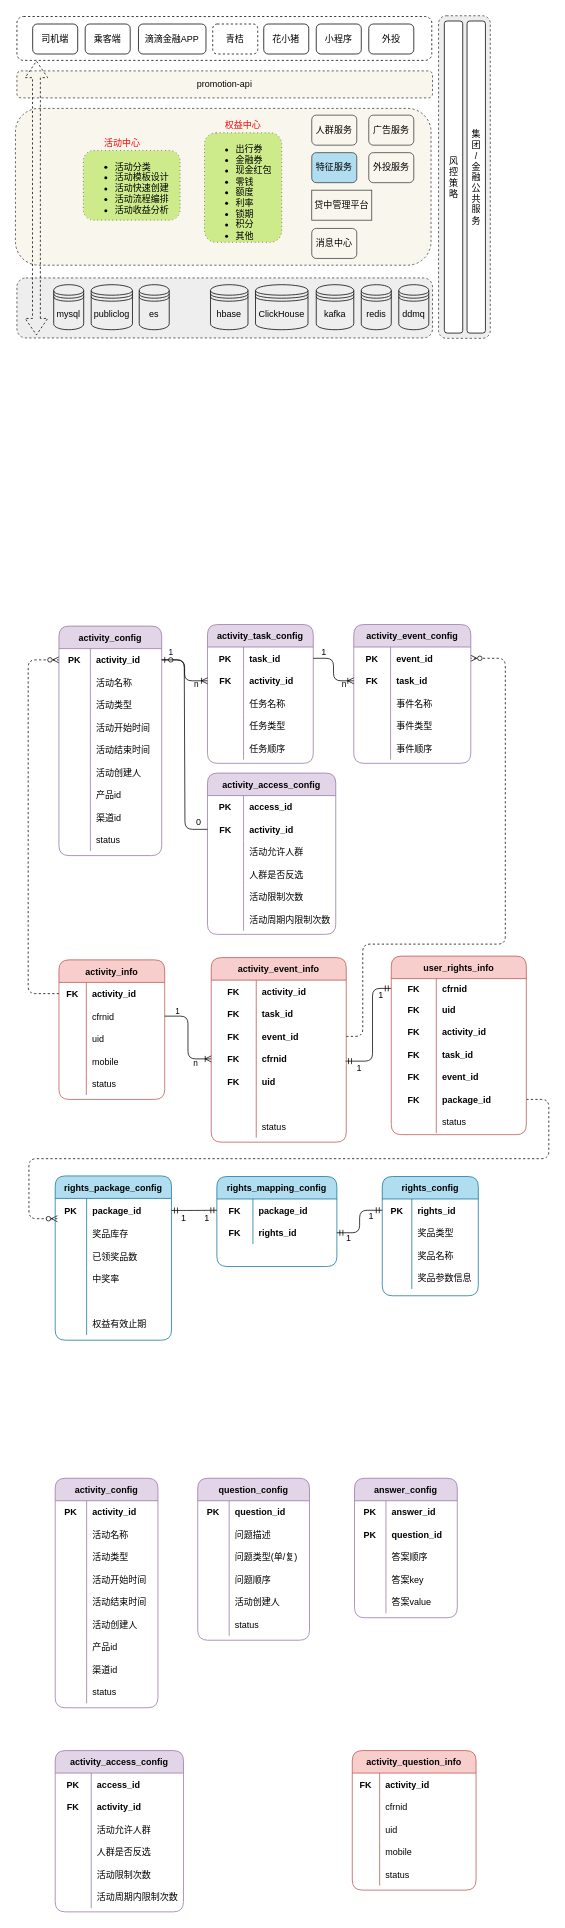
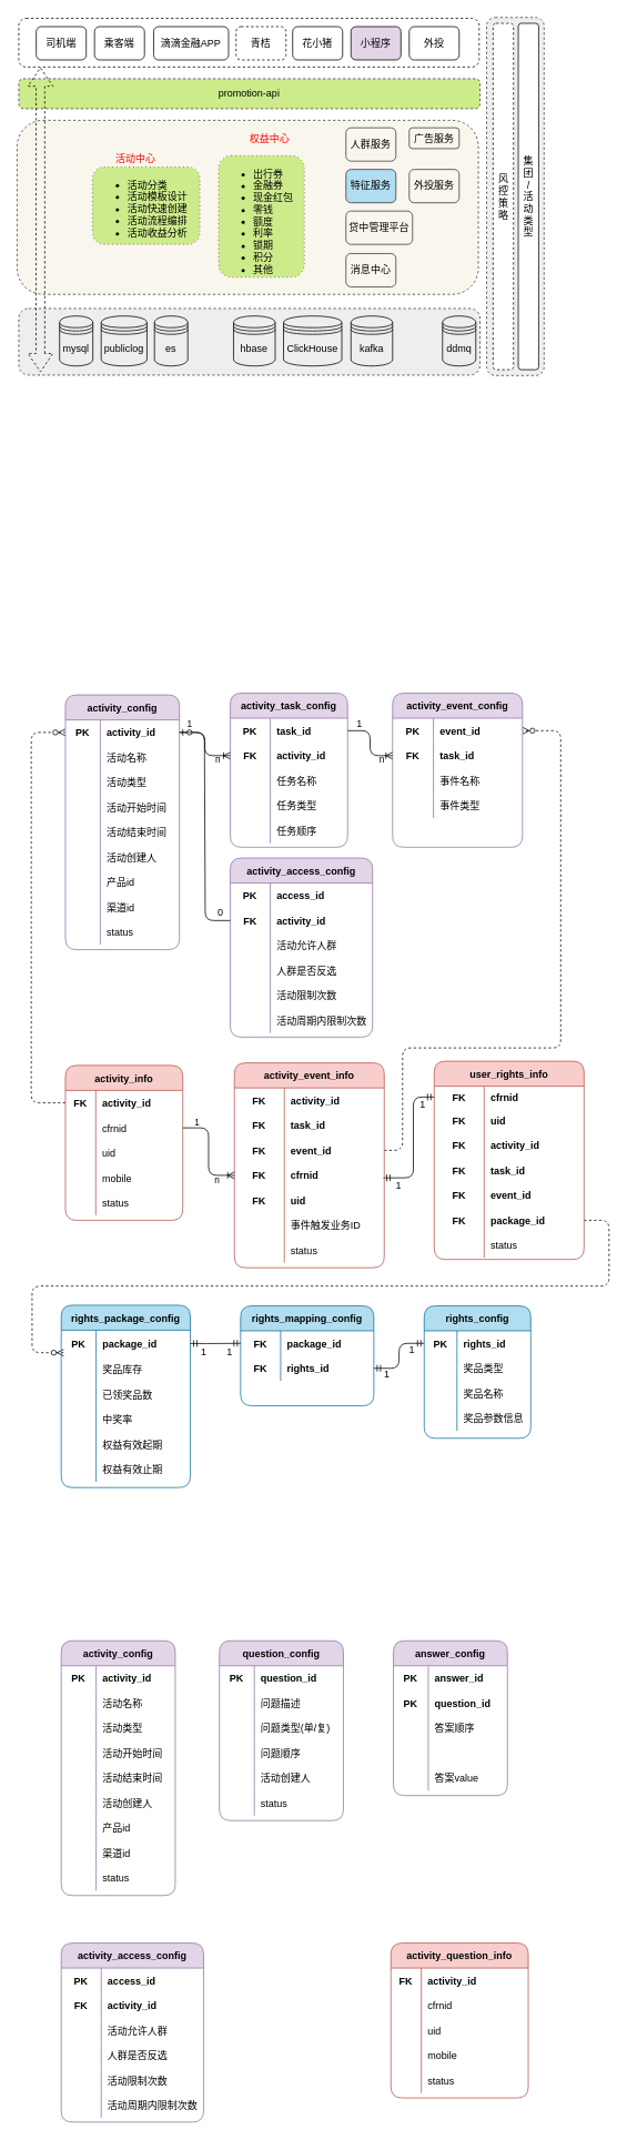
- <mxCell id="13" value="小程序" style="rounded=1;whiteSpace=wrap;html=1;" parent="10" vertex="1"><mxGeometry x="378" width="60" height="40" as="geometry" /></mxCell>
+ <mxCell id="13" value="小程序" style="rounded=1;whiteSpace=wrap;html=1;fillColor=#e1d5e7;" parent="10" vertex="1"><mxGeometry x="378" width="60" height="40" as="geometry" /></mxCell>
- <mxCell id="17" value="promotion-api" style="rounded=1;whiteSpace=wrap;html=1;dashed=1;fillColor=#f9f7ed;strokeColor=#36393d;" parent="7" vertex="1"><mxGeometry y="72.5" width="554" height="36" as="geometry" /></mxCell>
+ <mxCell id="17" value="promotion-api" style="rounded=1;whiteSpace=wrap;html=1;dashed=1;fillColor=#cdeb8b;strokeColor=#36393d;" parent="7" vertex="1"><mxGeometry y="72.5" width="554" height="36" as="geometry" /></mxCell>
- <mxCell id="19" value="广告服务" style="rounded=1;whiteSpace=wrap;html=1;fillColor=#f9f7ed;strokeColor=#36393d;" parent="7" vertex="1"><mxGeometry x="469" y="131.5" width="60" height="40" as="geometry" /></mxCell>
+ <mxCell id="19" value="广告服务" style="rounded=1;whiteSpace=wrap;html=1;fillColor=#f9f7ed;strokeColor=#36393d;" parent="7" vertex="1"><mxGeometry x="469" y="131.5" width="60" height="25" as="geometry" /></mxCell>
- <mxCell id="6" value="风控&lt;br&gt;策略" style="rounded=1;whiteSpace=wrap;html=1;" parent="3" vertex="1"><mxGeometry x="7.75" y="7" width="24.5" height="416" as="geometry" /></mxCell>
+ <mxCell id="6" value="风控&lt;br&gt;策略" style="rounded=1;whiteSpace=wrap;html=1;dashed=1;" parent="3" vertex="1"><mxGeometry x="7.75" y="7" width="24.5" height="416" as="geometry" /></mxCell>
- <mxCell id="5" value="集团&lt;br&gt;/&lt;br&gt;金融公共服务" style="rounded=1;whiteSpace=wrap;html=1;" parent="3" vertex="1"><mxGeometry x="38" y="7" width="24.5" height="416" as="geometry" /></mxCell>
+ <mxCell id="5" value="集团&lt;br&gt;/&lt;br&gt;活动类型" style="rounded=1;whiteSpace=wrap;html=1;" parent="3" vertex="1"><mxGeometry x="38" y="7" width="24.5" height="416" as="geometry" /></mxCell>
- <mxCell id="36" value="&lt;ul&gt;&lt;li&gt;出行券&lt;/li&gt;&lt;li&gt;金融券&lt;/li&gt;&lt;li&gt;现金红包&lt;/li&gt;&lt;li&gt;零钱&lt;/li&gt;&lt;li&gt;额度&lt;/li&gt;&lt;li&gt;利率&lt;/li&gt;&lt;li&gt;锁期&lt;/li&gt;&lt;li&gt;积分&lt;/li&gt;&lt;li&gt;其他&lt;/li&gt;&lt;/ul&gt;" style="text;html=1;whiteSpace=wrap;verticalAlign=middle;overflow=hidden;dashed=1;dashPattern=1 4;fillColor=#cdeb8b;strokeColor=#36393d;rounded=1;" parent="1" vertex="1"><mxGeometry x="272" y="176.5" width="103" height="146" as="geometry" /></mxCell>
+ <mxCell id="36" value="&lt;ul&gt;&lt;li&gt;出行券&lt;/li&gt;&lt;li&gt;金融券&lt;/li&gt;&lt;li&gt;现金红包&lt;/li&gt;&lt;li&gt;零钱&lt;/li&gt;&lt;li&gt;额度&lt;/li&gt;&lt;li&gt;利率&lt;/li&gt;&lt;li&gt;锁期&lt;/li&gt;&lt;li&gt;积分&lt;/li&gt;&lt;li&gt;其他&lt;/li&gt;&lt;/ul&gt;" style="text;html=1;whiteSpace=wrap;verticalAlign=middle;overflow=hidden;dashed=1;dashPattern=1 4;fillColor=#cdeb8b;strokeColor=#36393d;rounded=1;" parent="1" vertex="1"><mxGeometry x="262" y="186.5" width="103" height="146" as="geometry" /></mxCell>
- <mxCell id="34" value="贷中管理平台" style="whiteSpace=wrap;html=1;fillColor=#f9f7ed;strokeColor=#36393d;rounded=0;" parent="1" vertex="1"><mxGeometry x="415" y="253" width="80" height="40" as="geometry" /></mxCell>
+ <mxCell id="34" value="贷中管理平台" style="rounded=1;whiteSpace=wrap;html=1;fillColor=#f9f7ed;strokeColor=#36393d;" parent="1" vertex="1"><mxGeometry x="415" y="253" width="80" height="40" as="geometry" /></mxCell>
- <mxCell id="29" value="redis" style="shape=datastore;whiteSpace=wrap;html=1;shadow=0;strokeColor=#000000;fillColor=none;gradientColor=none;fontColor=#000000;" parent="22" vertex="1"><mxGeometry x="399" width="40" height="60" as="geometry" /></mxCell>
- <mxCell id="145" value="事件顺序" style="shape=partialRectangle;connectable=0;fillColor=none;top=0;left=0;bottom=0;right=0;align=left;spacingLeft=6;overflow=hidden;" parent="143" vertex="1"><mxGeometry x="49.071" width="106.929" height="30" as="geometry" /></mxCell>
+ <mxCell id="106" value="事件触发业务ID" style="shape=partialRectangle;connectable=0;fillColor=none;top=0;left=0;bottom=0;right=0;align=left;spacingLeft=6;overflow=hidden;" parent="104" vertex="1"><mxGeometry x="60" width="120" height="30" as="geometry" /></mxCell>
+ <mxCell id="239" value="权益有效起期" style="shape=partialRectangle;connectable=0;fillColor=none;top=0;left=0;bottom=0;right=0;align=left;spacingLeft=6;overflow=hidden;" parent="237" vertex="1"><mxGeometry x="41.917" width="113.083" height="30" as="geometry" /></mxCell>
- <mxCell id="304" value="答案key" style="shape=partialRectangle;connectable=0;fillColor=none;top=0;left=0;bottom=0;right=0;align=left;spacingLeft=6;overflow=hidden;" parent="302" vertex="1"><mxGeometry x="41.917" width="95.083" height="30" as="geometry" /></mxCell>
